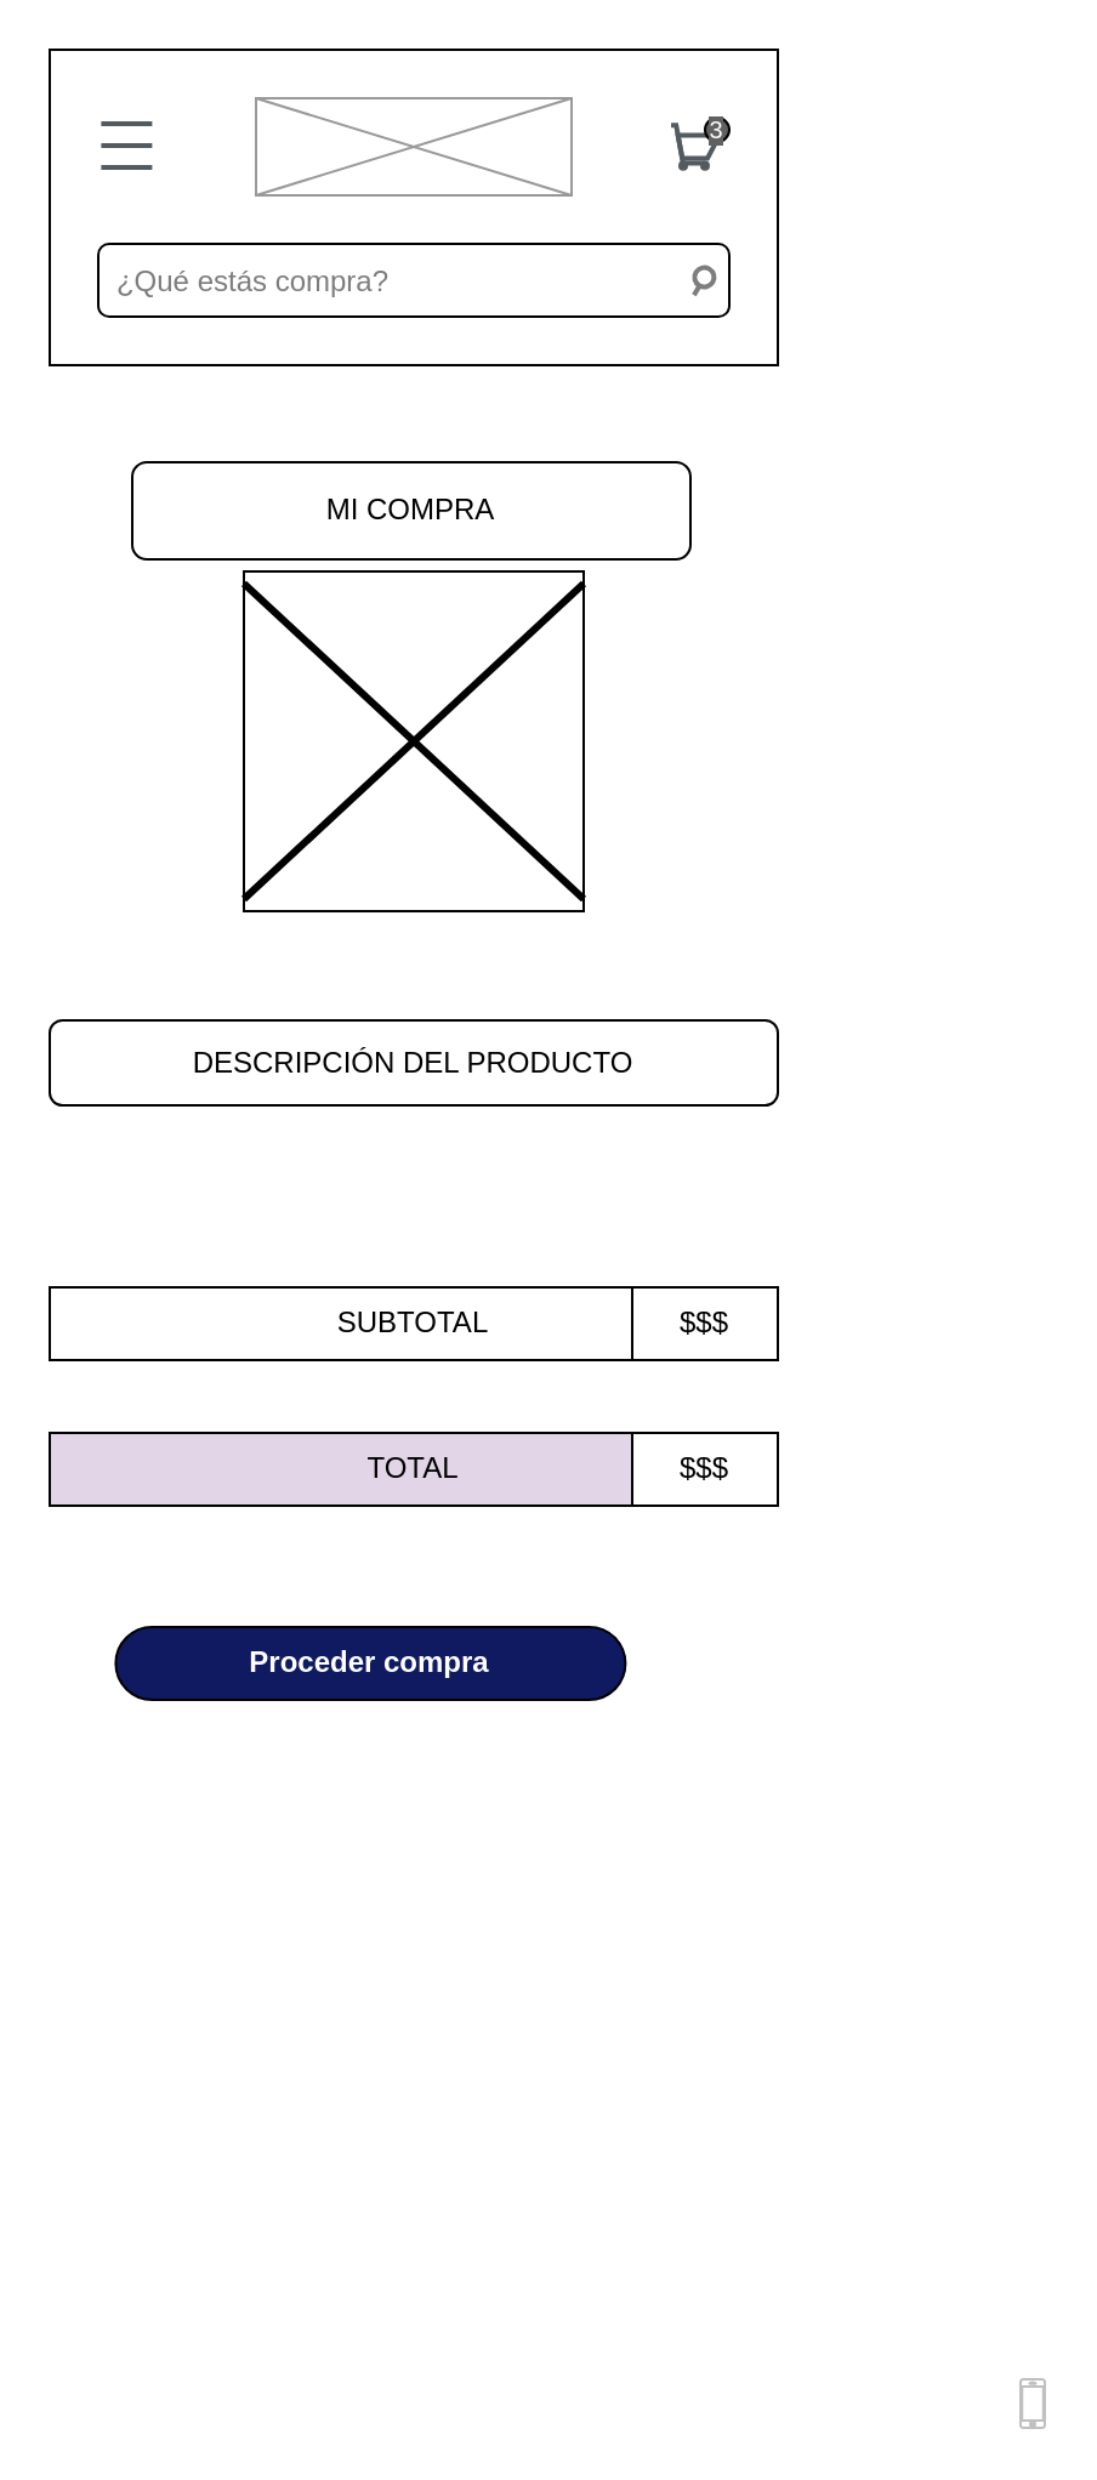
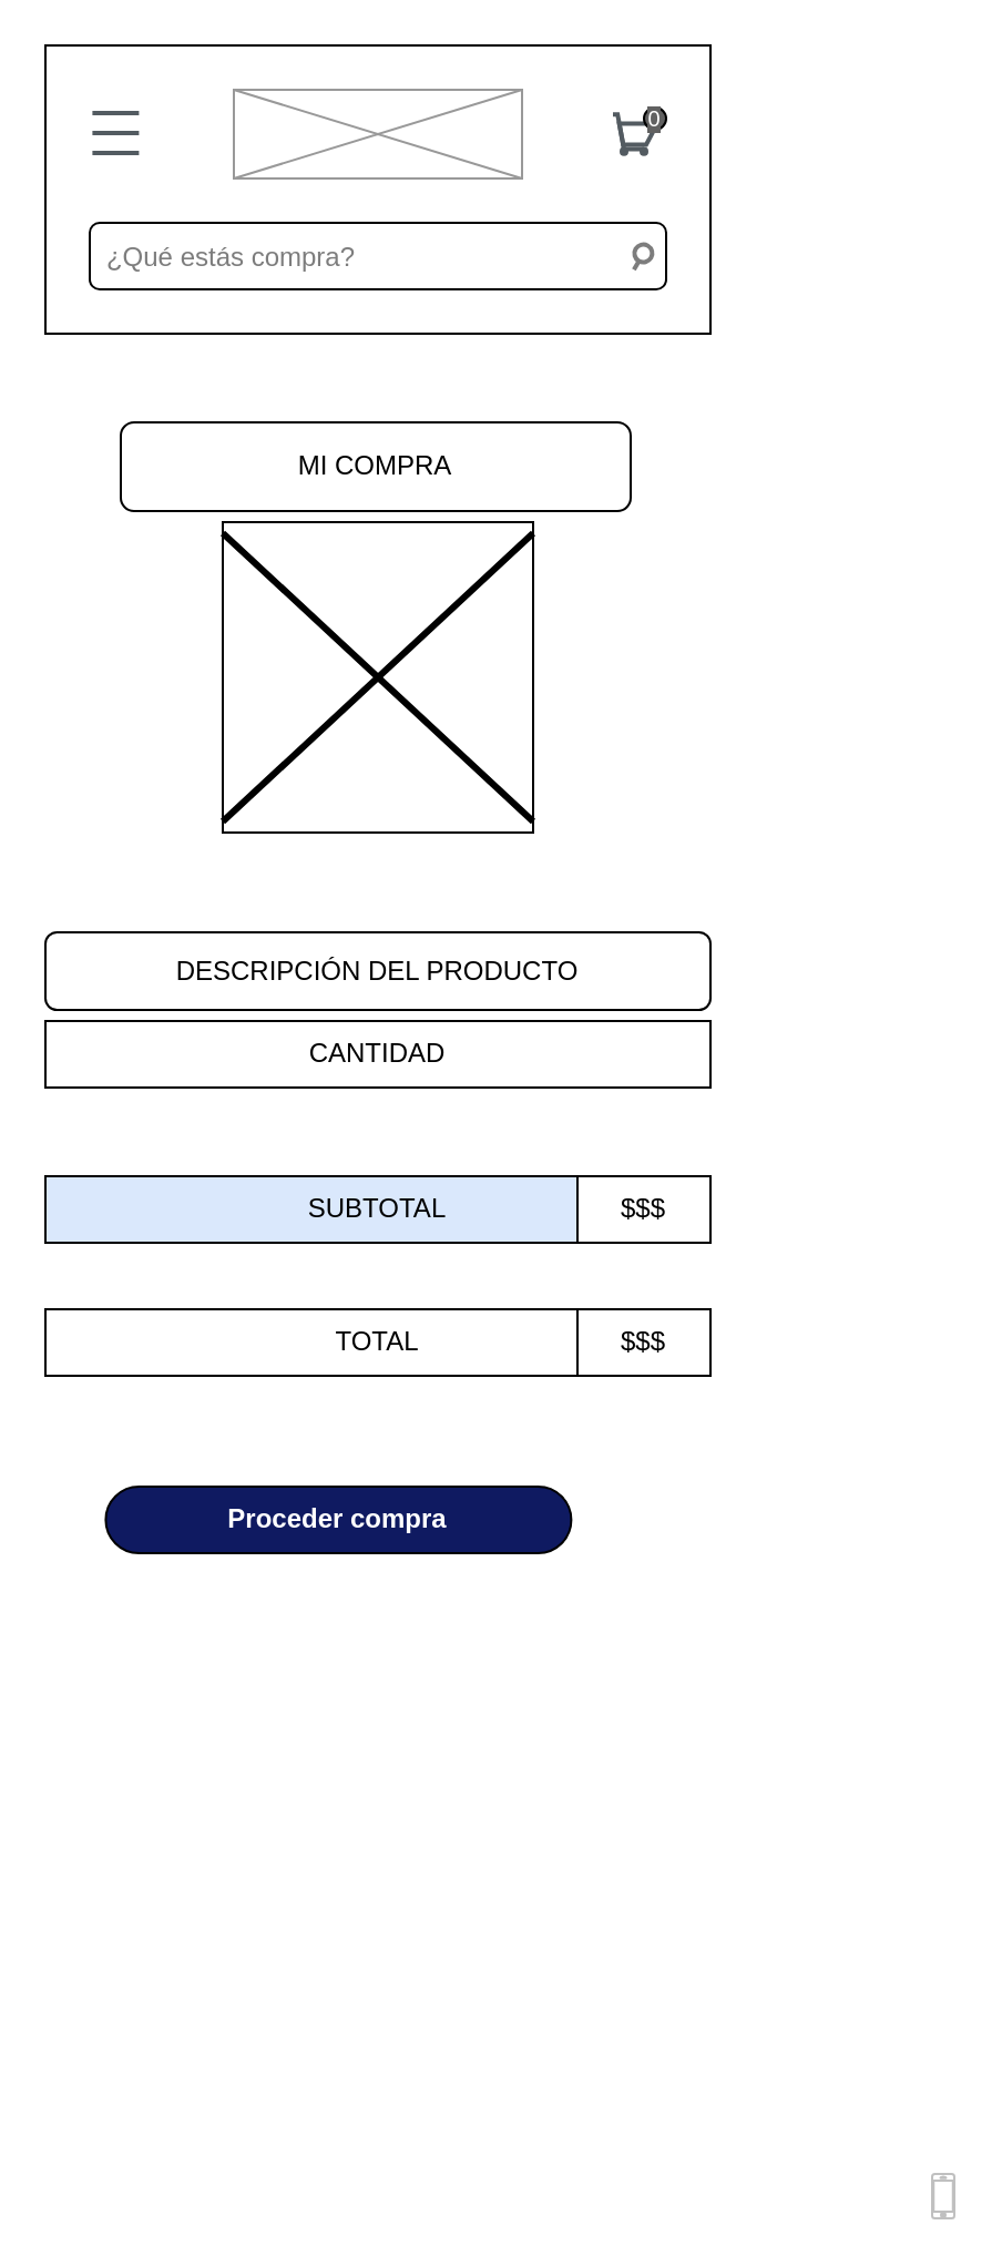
- <mxCell id="10" value="3" style="ellipse;whiteSpace=wrap;html=1;aspect=fixed;labelBackgroundColor=#616161;fontSize=10;fontColor=#FFFFFF;fillColor=#616161;align=center;" parent="1" vertex="1"><mxGeometry x="290" y="48" width="10" height="10" as="geometry" /></mxCell>
+ <mxCell id="10" value="0" style="ellipse;whiteSpace=wrap;html=1;aspect=fixed;labelBackgroundColor=#616161;fontSize=10;fontColor=#FFFFFF;fillColor=#616161;align=center;" parent="1" vertex="1"><mxGeometry x="290" y="48" width="10" height="10" as="geometry" /></mxCell>
+ <mxCell id="14" value="CANTIDAD" style="rounded=0;whiteSpace=wrap;html=1;" vertex="1" parent="1"><mxGeometry y="460" width="300" height="30" as="geometry" x="20" /></mxCell>
- <mxCell id="15" value="SUBTOTAL" style="rounded=0;whiteSpace=wrap;html=1;" vertex="1" parent="1"><mxGeometry y="530" width="300" height="30" as="geometry" x="20" /></mxCell>
+ <mxCell id="15" value="SUBTOTAL" style="rounded=0;whiteSpace=wrap;html=1;fillColor=#dae8fc;" vertex="1" parent="1"><mxGeometry y="530" width="300" height="30" as="geometry" x="20" /></mxCell>
- <mxCell id="17" value="TOTAL" style="rounded=0;whiteSpace=wrap;html=1;fillColor=#e1d5e7;" vertex="1" parent="1"><mxGeometry y="590" width="300" height="30" as="geometry" x="20" /></mxCell>
+ <mxCell id="17" value="TOTAL" style="rounded=0;whiteSpace=wrap;html=1;" vertex="1" parent="1"><mxGeometry y="590" width="300" height="30" as="geometry" x="20" /></mxCell>
